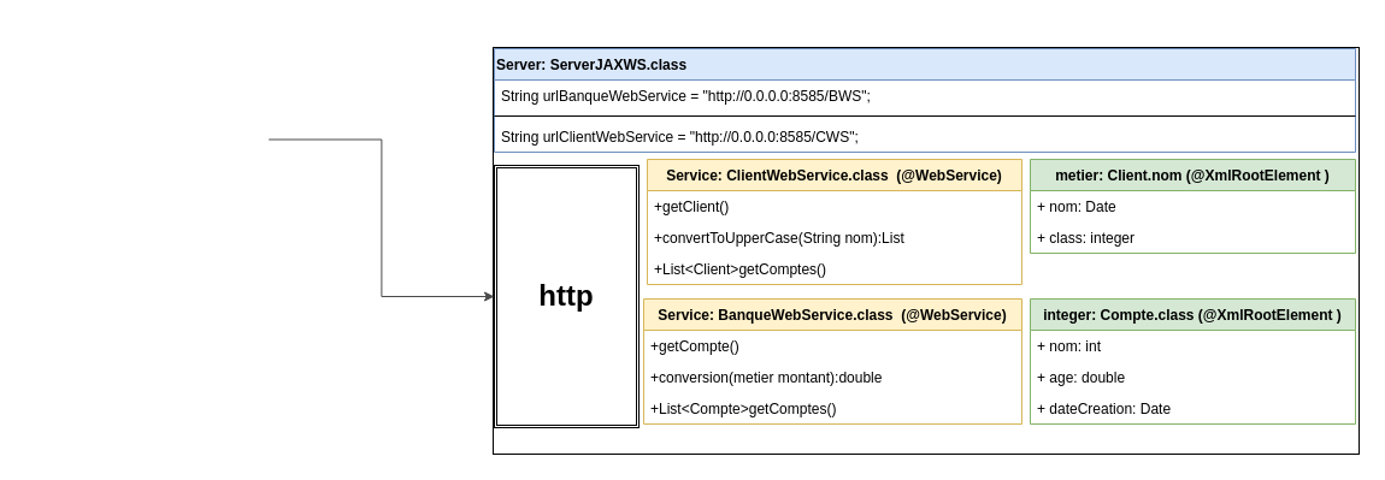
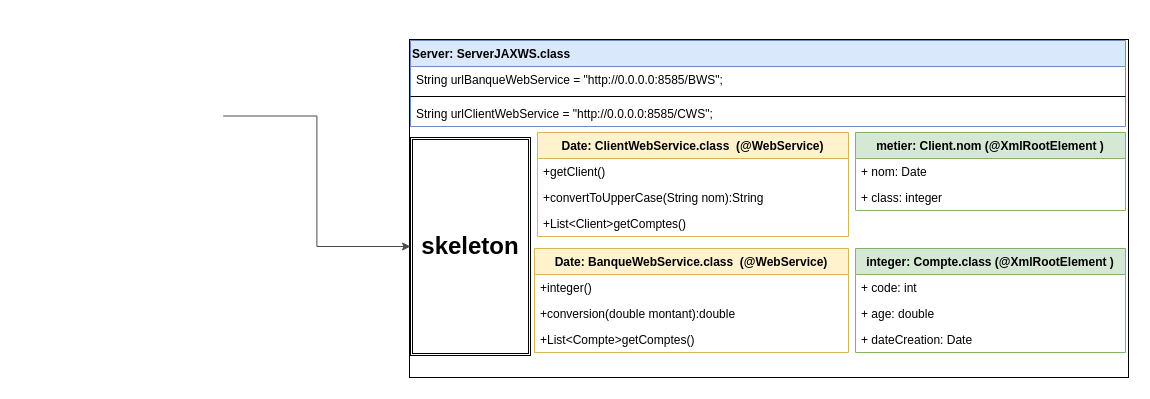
- <mxCell id="12" value="Service: ClientWebService.class  (@WebService)" style="swimlane;fontStyle=1;childLayout=stackLayout;horizontal=1;startSize=26;fillColor=#fff2cc;horizontalStack=0;resizeParent=1;resizeParentMax=0;resizeLast=0;collapsible=1;marginBottom=0;strokeColor=#d6b656;" vertex="1" parent="1"><mxGeometry x="537" y="132" width="311" height="104" as="geometry" /></mxCell>
+ <mxCell id="12" value="Date: ClientWebService.class  (@WebService)" style="swimlane;fontStyle=1;childLayout=stackLayout;horizontal=1;startSize=26;fillColor=#fff2cc;horizontalStack=0;resizeParent=1;resizeParentMax=0;resizeLast=0;collapsible=1;marginBottom=0;strokeColor=#d6b656;" vertex="1" parent="1"><mxGeometry x="537" y="132" width="311" height="104" as="geometry" /></mxCell>
- <mxCell id="14" value="+convertToUpperCase(String nom):List" style="text;strokeColor=none;fillColor=none;align=left;verticalAlign=top;spacingLeft=4;spacingRight=4;overflow=hidden;rotatable=0;points=[[0,0.5],[1,0.5]];portConstraint=eastwest;" vertex="1" parent="12"><mxGeometry y="52" width="311" height="26" as="geometry" /></mxCell>
+ <mxCell id="14" value="+convertToUpperCase(String nom):String" style="text;strokeColor=none;fillColor=none;align=left;verticalAlign=top;spacingLeft=4;spacingRight=4;overflow=hidden;rotatable=0;points=[[0,0.5],[1,0.5]];portConstraint=eastwest;" vertex="1" parent="12"><mxGeometry y="52" width="311" height="26" as="geometry" /></mxCell>
- <mxCell id="11" value="&lt;b&gt;&lt;font style=&quot;font-size: 24px&quot;&gt;http&lt;/font&gt;&lt;/b&gt;" style="shape=ext;double=1;rounded=0;whiteSpace=wrap;html=1;align=center;" vertex="1" parent="1"><mxGeometry x="410" y="137" width="120" height="218" as="geometry" /></mxCell>
+ <mxCell id="11" value="&lt;b&gt;&lt;font style=&quot;font-size: 24px&quot;&gt;skeleton&lt;/font&gt;&lt;/b&gt;" style="shape=ext;double=1;rounded=0;whiteSpace=wrap;html=1;align=center;" vertex="1" parent="1"><mxGeometry x="410" y="137" width="120" height="218" as="geometry" /></mxCell>
- <mxCell id="7" value="Service: BanqueWebService.class  (@WebService)" style="swimlane;fontStyle=1;childLayout=stackLayout;horizontal=1;startSize=26;fillColor=#fff2cc;horizontalStack=0;resizeParent=1;resizeParentMax=0;resizeLast=0;collapsible=1;marginBottom=0;strokeColor=#d6b656;" vertex="1" parent="1"><mxGeometry x="534" y="248" width="314" height="104" as="geometry" /></mxCell>
+ <mxCell id="7" value="Date: BanqueWebService.class  (@WebService)" style="swimlane;fontStyle=1;childLayout=stackLayout;horizontal=1;startSize=26;fillColor=#fff2cc;horizontalStack=0;resizeParent=1;resizeParentMax=0;resizeLast=0;collapsible=1;marginBottom=0;strokeColor=#d6b656;" vertex="1" parent="1"><mxGeometry x="534" y="248" width="314" height="104" as="geometry" /></mxCell>
- <mxCell id="8" value="+getCompte()" style="text;strokeColor=none;fillColor=none;align=left;verticalAlign=top;spacingLeft=4;spacingRight=4;overflow=hidden;rotatable=0;points=[[0,0.5],[1,0.5]];portConstraint=eastwest;" vertex="1" parent="7"><mxGeometry y="26" width="314" height="26" as="geometry" /></mxCell>
+ <mxCell id="8" value="+integer()" style="text;strokeColor=none;fillColor=none;align=left;verticalAlign=top;spacingLeft=4;spacingRight=4;overflow=hidden;rotatable=0;points=[[0,0.5],[1,0.5]];portConstraint=eastwest;" vertex="1" parent="7"><mxGeometry y="26" width="314" height="26" as="geometry" /></mxCell>
- <mxCell id="20" value="+ nom: int" style="text;strokeColor=none;fillColor=none;align=left;verticalAlign=top;spacingLeft=4;spacingRight=4;overflow=hidden;rotatable=0;points=[[0,0.5],[1,0.5]];portConstraint=eastwest;" vertex="1" parent="19"><mxGeometry y="26" width="270" height="26" as="geometry" /></mxCell>
+ <mxCell id="20" value="+ code: int" style="text;strokeColor=none;fillColor=none;align=left;verticalAlign=top;spacingLeft=4;spacingRight=4;overflow=hidden;rotatable=0;points=[[0,0.5],[1,0.5]];portConstraint=eastwest;" vertex="1" parent="19"><mxGeometry y="26" width="270" height="26" as="geometry" /></mxCell>
- <mxCell id="9" value="+conversion(metier montant):double" style="text;strokeColor=none;fillColor=none;align=left;verticalAlign=top;spacingLeft=4;spacingRight=4;overflow=hidden;rotatable=0;points=[[0,0.5],[1,0.5]];portConstraint=eastwest;" vertex="1" parent="7"><mxGeometry y="52" width="314" height="26" as="geometry" /></mxCell>
+ <mxCell id="9" value="+conversion(double montant):double" style="text;strokeColor=none;fillColor=none;align=left;verticalAlign=top;spacingLeft=4;spacingRight=4;overflow=hidden;rotatable=0;points=[[0,0.5],[1,0.5]];portConstraint=eastwest;" vertex="1" parent="7"><mxGeometry y="52" width="314" height="26" as="geometry" /></mxCell>
